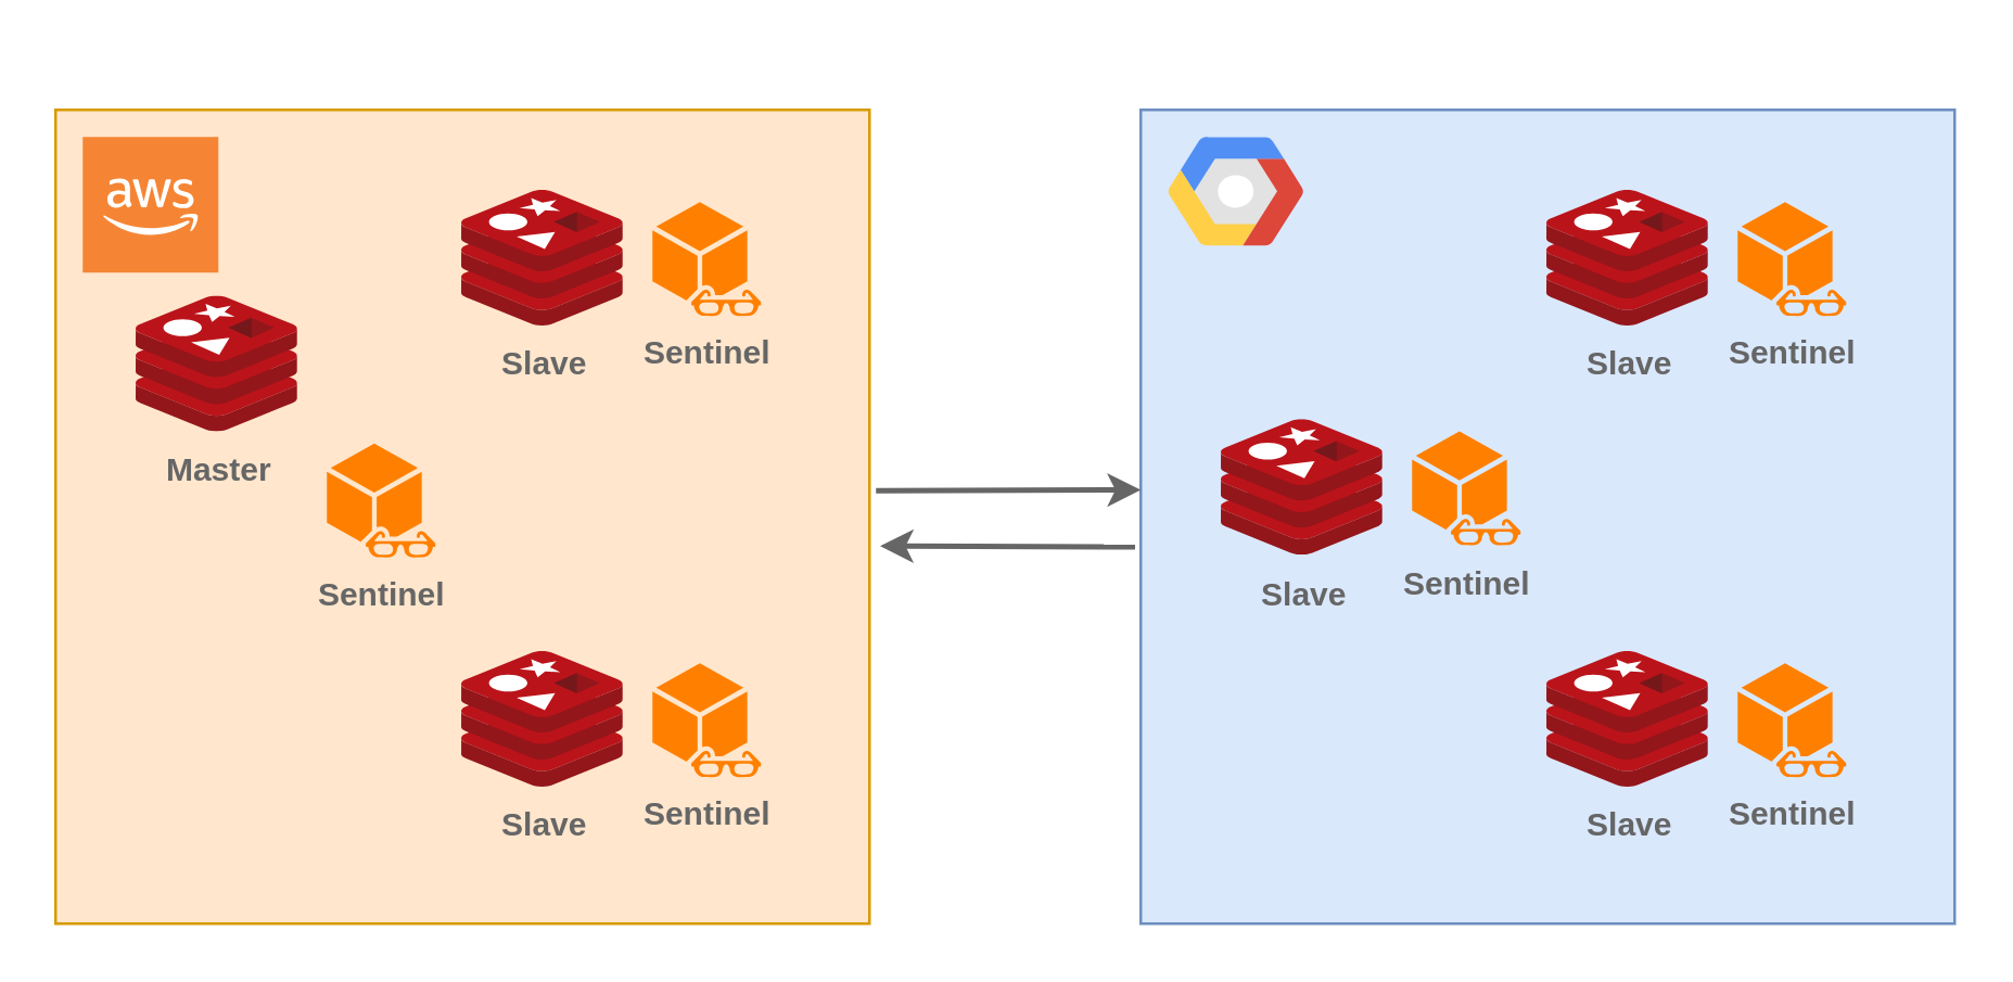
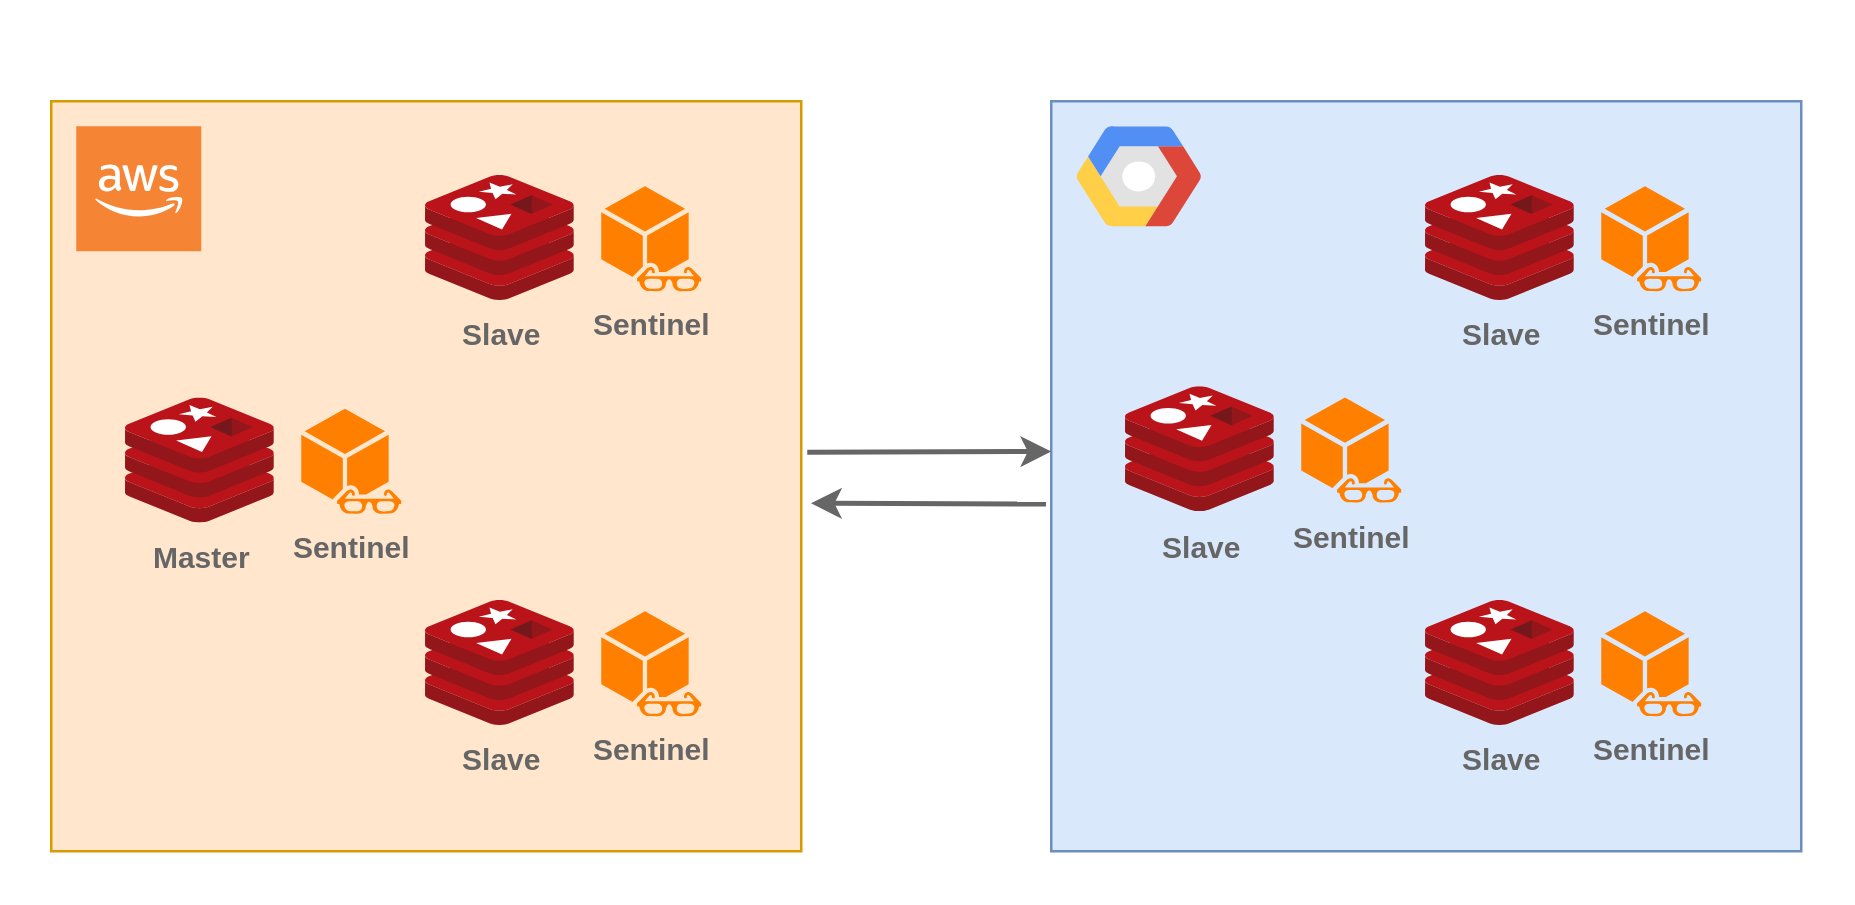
- <mxCell id="15" value="Master" style="sketch=0;aspect=fixed;html=1;points=[];align=center;image;fontSize=12;image=img/lib/mscae/Cache_Redis_Product.svg;fontColor=#666666;gradientColor=none;fontStyle=1;labelBackgroundColor=none;" parent="1" vertex="1"><mxGeometry x="50" y="109" width="59.53" height="50" as="geometry" /></mxCell>
+ <mxCell id="15" value="Master" style="sketch=0;aspect=fixed;html=1;points=[];align=center;image;fontSize=12;image=img/lib/mscae/Cache_Redis_Product.svg;fontColor=#666666;gradientColor=none;fontStyle=1;labelBackgroundColor=none;" parent="1" vertex="1"><mxGeometry x="50" y="159" width="59.53" height="50" as="geometry" /></mxCell>
